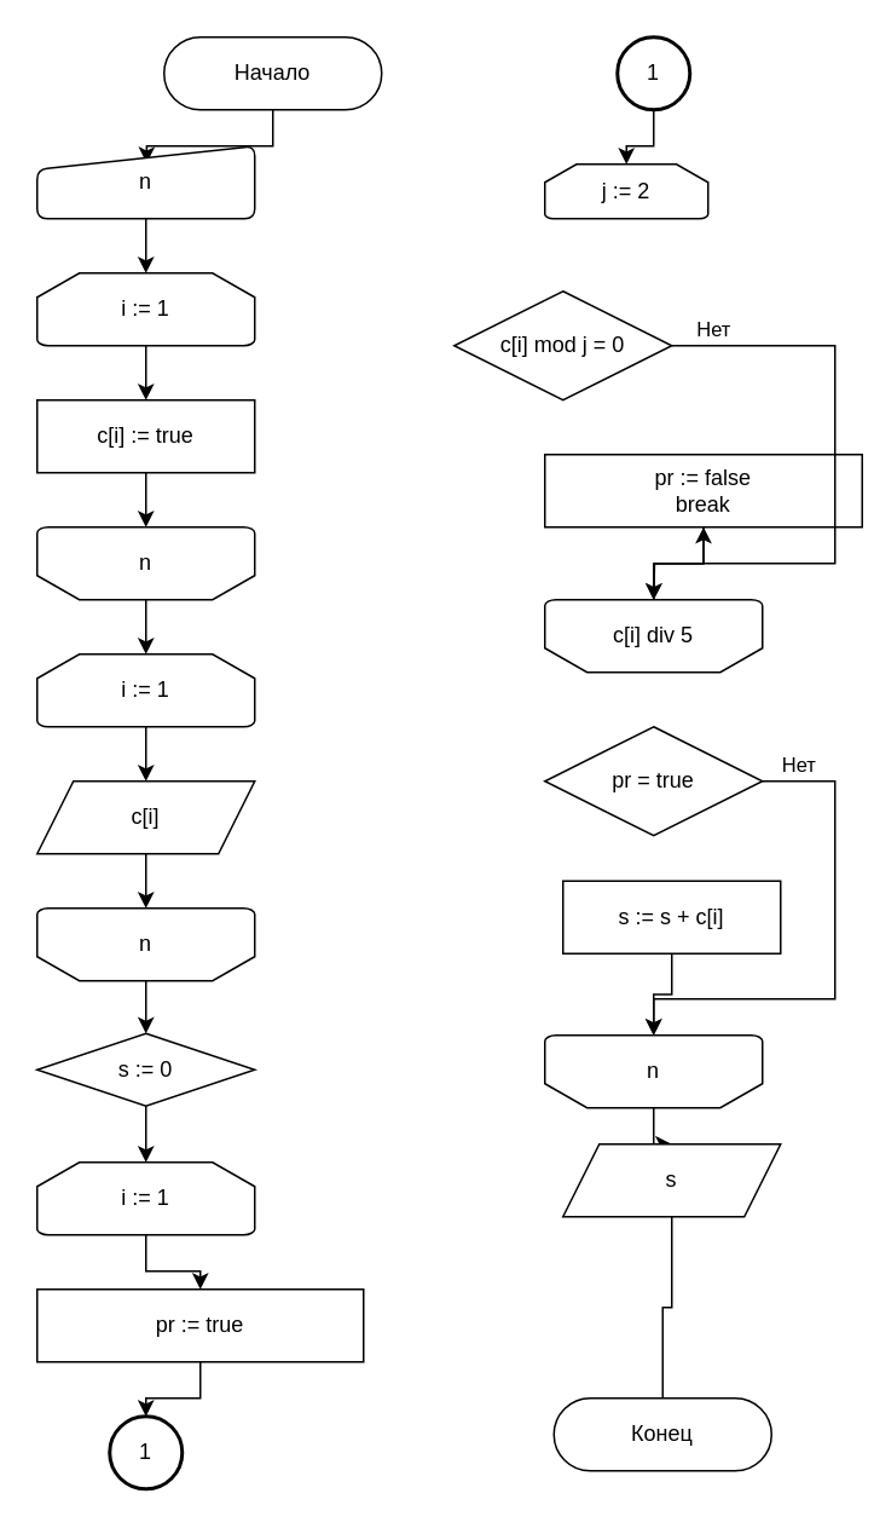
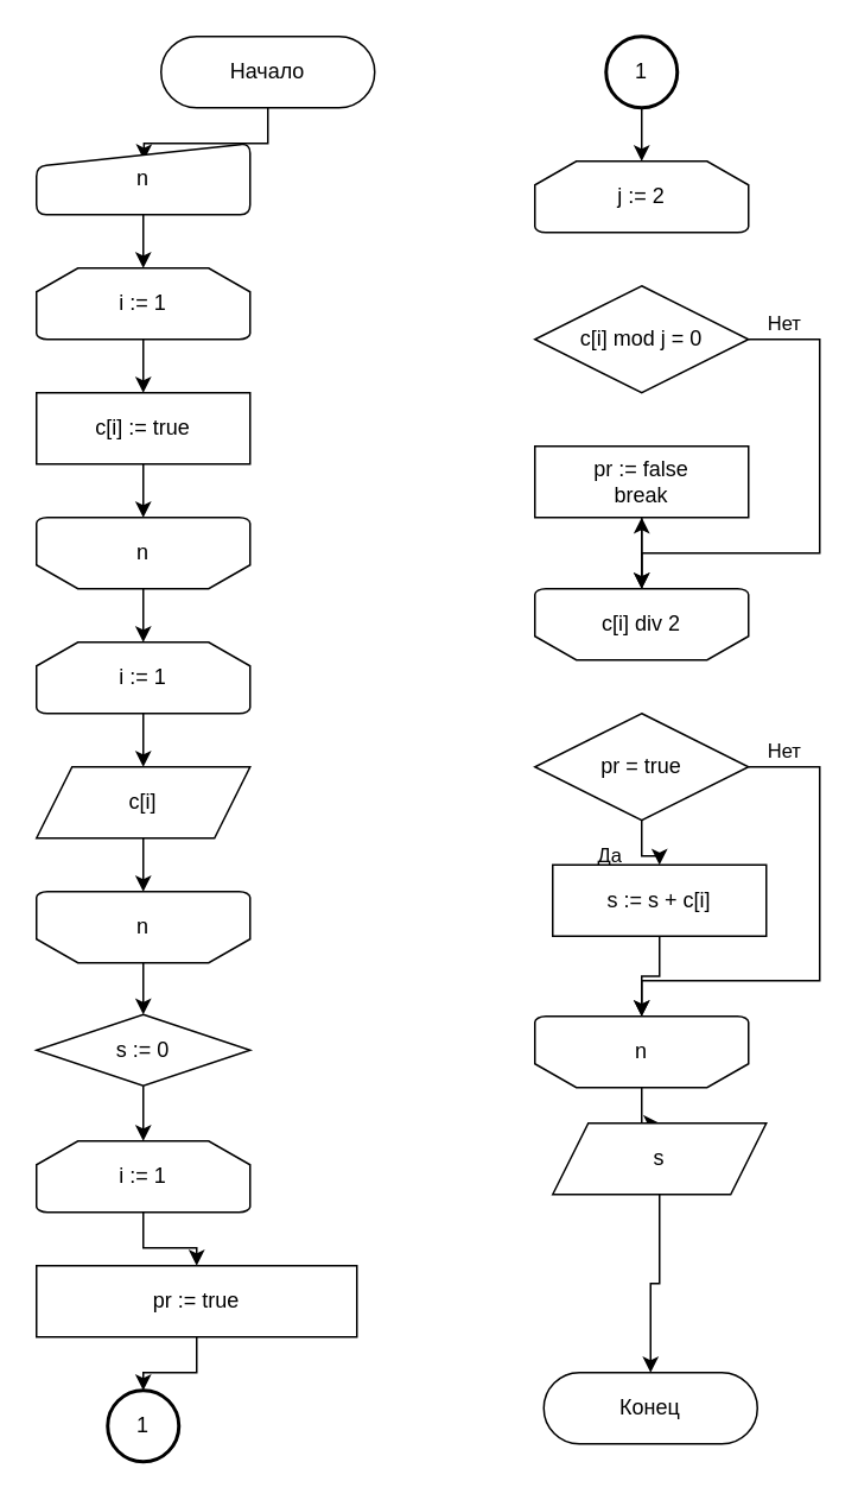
- <mxCell id="29" value="j := 2" style="strokeWidth=1;html=1;shape=mxgraph.flowchart.loop_limit;whiteSpace=wrap;" vertex="1" parent="1"><mxGeometry x="300" y="90" width="90" height="30" as="geometry" /></mxCell>
+ <mxCell id="29" value="j := 2" style="strokeWidth=1;html=1;shape=mxgraph.flowchart.loop_limit;whiteSpace=wrap;" vertex="1" parent="1"><mxGeometry x="300" y="90" width="120" height="40" as="geometry" /></mxCell>
- <mxCell id="10" value="c[i] mod j = 0" style="strokeWidth=1;html=1;shape=mxgraph.flowchart.decision;whiteSpace=wrap;" vertex="1" parent="1"><mxGeometry x="250" y="160" width="120" height="60" as="geometry" /></mxCell>
+ <mxCell id="10" value="c[i] mod j = 0" style="strokeWidth=1;html=1;shape=mxgraph.flowchart.decision;whiteSpace=wrap;" vertex="1" parent="1"><mxGeometry x="300" y="160" width="120" height="60" as="geometry" /></mxCell>
- <mxCell id="12" value="pr := false&lt;br&gt;break" style="rounded=0;whiteSpace=wrap;html=1;strokeWidth=1;" vertex="1" parent="1"><mxGeometry x="300" y="250" width="175" height="40" as="geometry" /></mxCell>
+ <mxCell id="12" value="pr := false&lt;br&gt;break" style="rounded=0;whiteSpace=wrap;html=1;strokeWidth=1;" vertex="1" parent="1"><mxGeometry x="300" y="250" width="120" height="40" as="geometry" /></mxCell>
- <mxCell id="31" value="c[i] div 5" style="strokeWidth=1;html=1;shape=mxgraph.flowchart.loop_limit;whiteSpace=wrap;direction=west;" vertex="1" parent="1"><mxGeometry x="300" y="330" width="120" height="40" as="geometry" /></mxCell>
+ <mxCell id="31" value="c[i] div 2" style="strokeWidth=1;html=1;shape=mxgraph.flowchart.loop_limit;whiteSpace=wrap;direction=west;" vertex="1" parent="1"><mxGeometry x="300" y="330" width="120" height="40" as="geometry" /></mxCell>
+ <mxCell id="35" style="edgeStyle=orthogonalEdgeStyle;rounded=0;orthogonalLoop=1;jettySize=auto;html=1;" edge="1" parent="1" source="37" target="39"><mxGeometry relative="1" as="geometry" /></mxCell>
+ <mxCell id="36" value="Да" style="edgeLabel;html=1;align=center;verticalAlign=middle;resizable=0;points=[];" vertex="1" connectable="0" parent="35"><mxGeometry x="0.14" y="1" relative="1" as="geometry"><mxPoint x="-19" as="offset" /></mxGeometry></mxCell>
- <mxCell id="44" style="edgeStyle=orthogonalEdgeStyle;rounded=0;orthogonalLoop=1;jettySize=auto;html=1;endArrow=none;" edge="1" parent="1" source="45" target="46"><mxGeometry relative="1" as="geometry" /></mxCell>
+ <mxCell id="44" style="edgeStyle=orthogonalEdgeStyle;rounded=0;orthogonalLoop=1;jettySize=auto;html=1;" edge="1" parent="1" source="45" target="46"><mxGeometry relative="1" as="geometry" /></mxCell>
